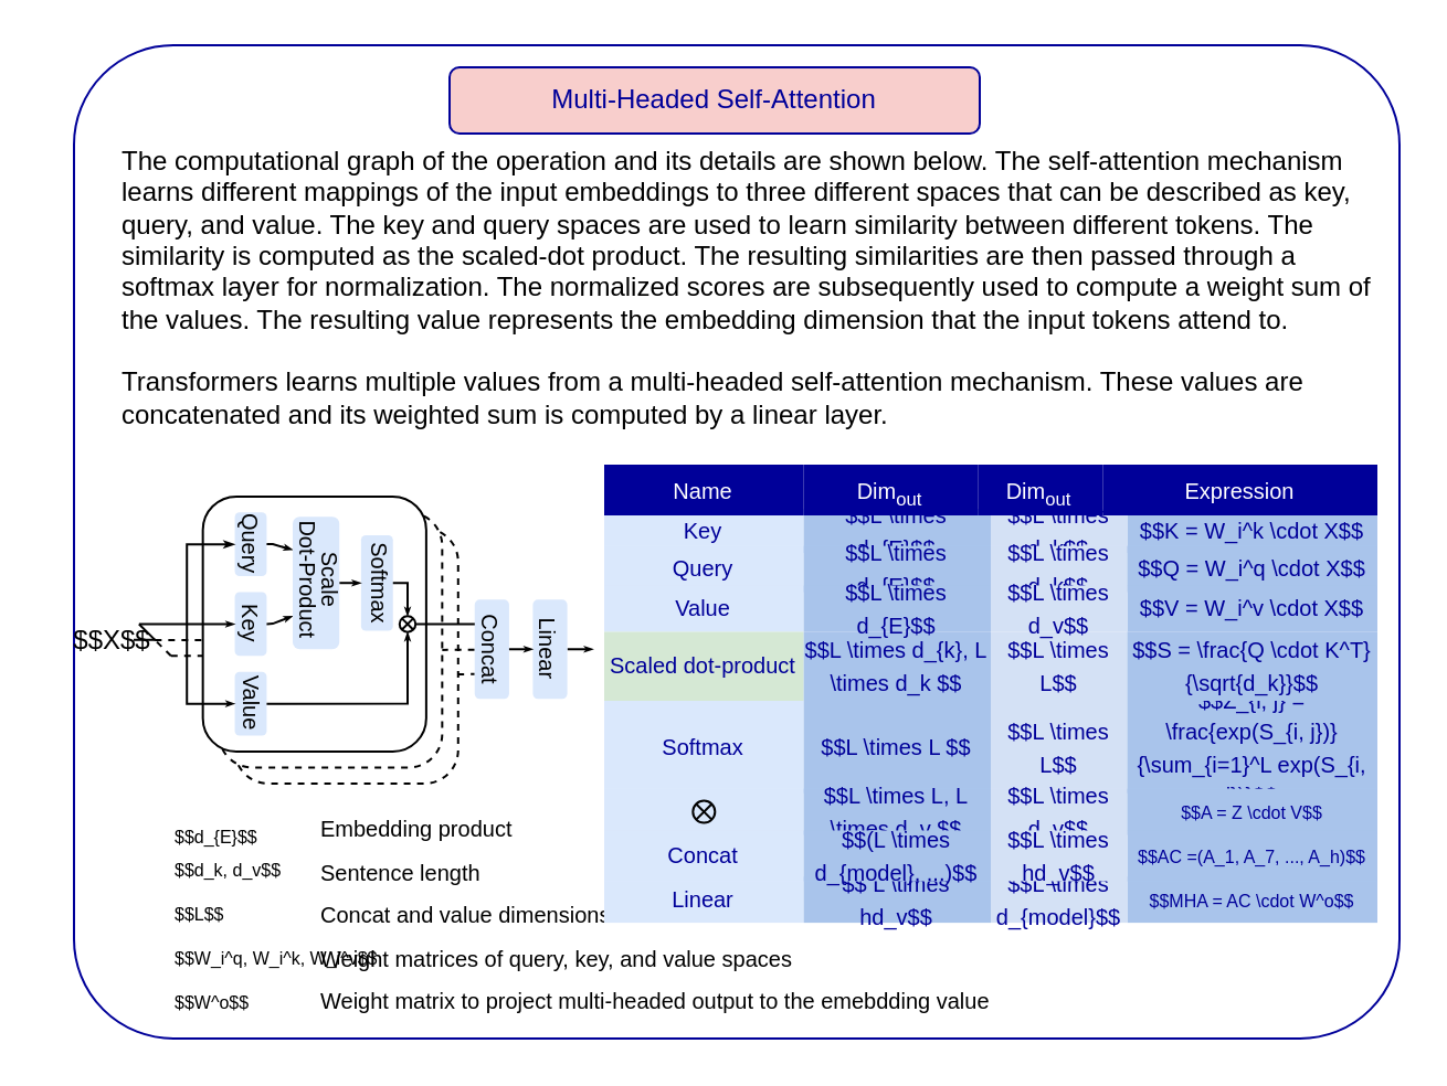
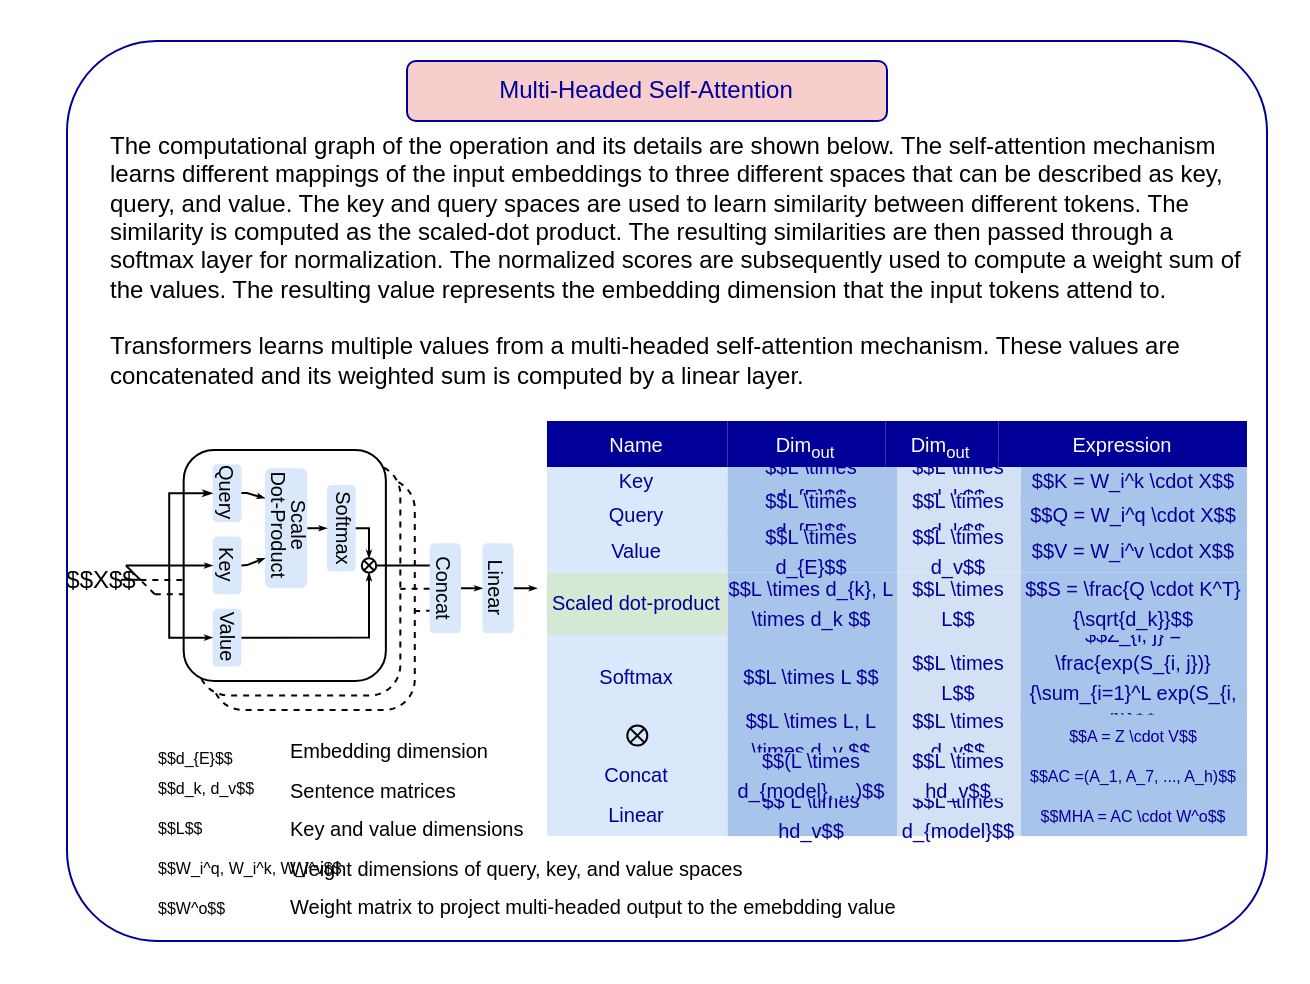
- <mxCell id="6" value="&lt;font style=&quot;font-size: 10px;&quot;&gt;Embedding product&lt;/font&gt;" style="text;html=1;align=left;verticalAlign=middle;resizable=0;points=[];autosize=1;strokeColor=none;fillColor=none;" parent="1" vertex="1"><mxGeometry x="143" y="360" width="120" height="30" as="geometry" /></mxCell>
+ <mxCell id="6" value="&lt;font style=&quot;font-size: 10px;&quot;&gt;Embedding dimension&lt;/font&gt;" style="text;html=1;align=left;verticalAlign=middle;resizable=0;points=[];autosize=1;strokeColor=none;fillColor=none;" parent="1" vertex="1"><mxGeometry x="143" y="360" width="120" height="30" as="geometry" /></mxCell>
- <mxCell id="7" value="&lt;span style=&quot;font-size: 10px;&quot;&gt;Sentence length&lt;/span&gt;" style="text;html=1;align=left;verticalAlign=middle;resizable=0;points=[];autosize=1;strokeColor=none;fillColor=none;" parent="1" vertex="1"><mxGeometry x="143" y="380" width="100" height="30" as="geometry" /></mxCell>
+ <mxCell id="7" value="&lt;span style=&quot;font-size: 10px;&quot;&gt;Sentence matrices&lt;/span&gt;" style="text;html=1;align=left;verticalAlign=middle;resizable=0;points=[];autosize=1;strokeColor=none;fillColor=none;" parent="1" vertex="1"><mxGeometry x="143" y="380" width="100" height="30" as="geometry" /></mxCell>
- <mxCell id="5" value="&lt;font style=&quot;font-size: 10px;&quot;&gt;Concat and value dimensions&lt;/font&gt;" style="text;html=1;align=left;verticalAlign=middle;resizable=0;points=[];autosize=1;strokeColor=none;fillColor=none;" parent="1" vertex="1"><mxGeometry x="143" y="399" width="140" height="30" as="geometry" /></mxCell>
+ <mxCell id="5" value="&lt;font style=&quot;font-size: 10px;&quot;&gt;Key and value dimensions&lt;/font&gt;" style="text;html=1;align=left;verticalAlign=middle;resizable=0;points=[];autosize=1;strokeColor=none;fillColor=none;" parent="1" vertex="1"><mxGeometry x="143" y="399" width="140" height="30" as="geometry" /></mxCell>
- <mxCell id="8" value="&lt;span style=&quot;font-size: 10px;&quot;&gt;Weight matrices of query, key, and value spaces&lt;/span&gt;" style="text;html=1;align=left;verticalAlign=middle;resizable=0;points=[];autosize=1;strokeColor=none;fillColor=none;" parent="1" vertex="1"><mxGeometry x="143" y="419" width="240" height="30" as="geometry" /></mxCell>
+ <mxCell id="8" value="&lt;span style=&quot;font-size: 10px;&quot;&gt;Weight dimensions of query, key, and value spaces&lt;/span&gt;" style="text;html=1;align=left;verticalAlign=middle;resizable=0;points=[];autosize=1;strokeColor=none;fillColor=none;" parent="1" vertex="1"><mxGeometry x="143" y="419" width="240" height="30" as="geometry" /></mxCell>
